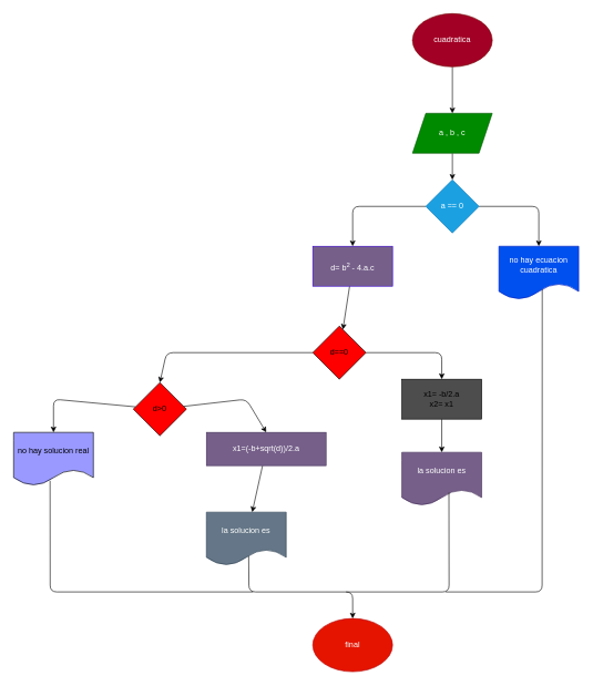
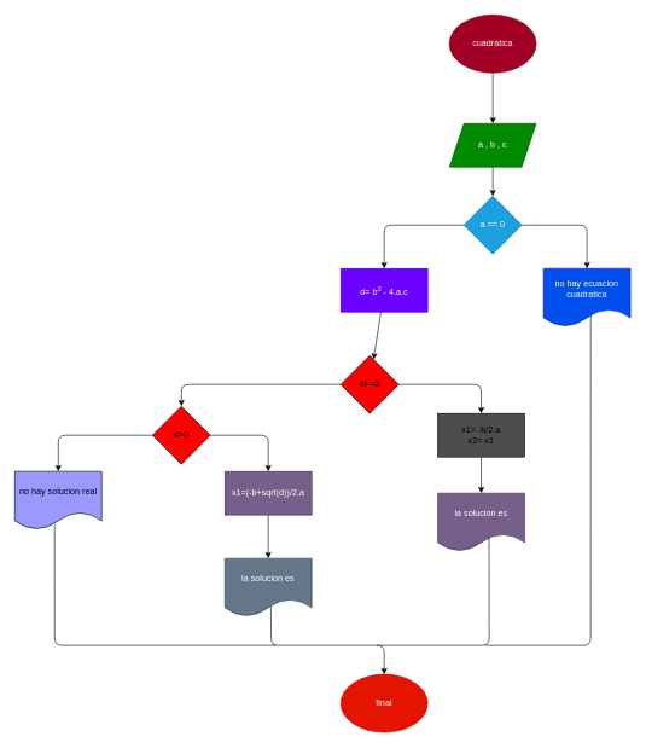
- <mxCell id="11" value="d= b&lt;sup&gt;2 &lt;/sup&gt;- 4.a.c" style="rounded=0;whiteSpace=wrap;html=1;fillColor=#76608a;fontColor=#ffffff;strokeColor=#3700CC;" vertex="1" parent="1"><mxGeometry x="470" y="370" width="120" height="60" as="geometry" /></mxCell>
+ <mxCell id="11" value="d= b&lt;sup&gt;2 &lt;/sup&gt;- 4.a.c" style="rounded=0;whiteSpace=wrap;html=1;fillColor=#6a00ff;fontColor=#ffffff;strokeColor=#3700CC;" vertex="1" parent="1"><mxGeometry x="470" y="370" width="120" height="60" as="geometry" /></mxCell>
- <mxCell id="20" value="d&amp;gt;0" style="rhombus;whiteSpace=wrap;html=1;fillColor=#FF0000;" vertex="1" parent="1"><mxGeometry x="200" y="575" width="80" height="80" as="geometry" /></mxCell>
+ <mxCell id="20" value="d&amp;gt;0" style="rhombus;whiteSpace=wrap;html=1;fillColor=#FF0000;" vertex="1" parent="1"><mxGeometry x="210" y="560" width="80" height="80" as="geometry" /></mxCell>
- <mxCell id="22" value="x1=(-b+sqrt(d))/2.a" style="rounded=0;whiteSpace=wrap;html=1;fillColor=#76608a;fontColor=#ffffff;strokeColor=#432D57;" vertex="1" parent="1"><mxGeometry x="310" y="650" width="180" height="50" as="geometry" /></mxCell>
+ <mxCell id="22" value="x1=(-b+sqrt(d))/2.a" style="rounded=0;whiteSpace=wrap;html=1;fillColor=#76608a;fontColor=#ffffff;strokeColor=#432D57;" vertex="1" parent="1"><mxGeometry y="650" width="120" height="60" as="geometry" x="310" /></mxCell>
